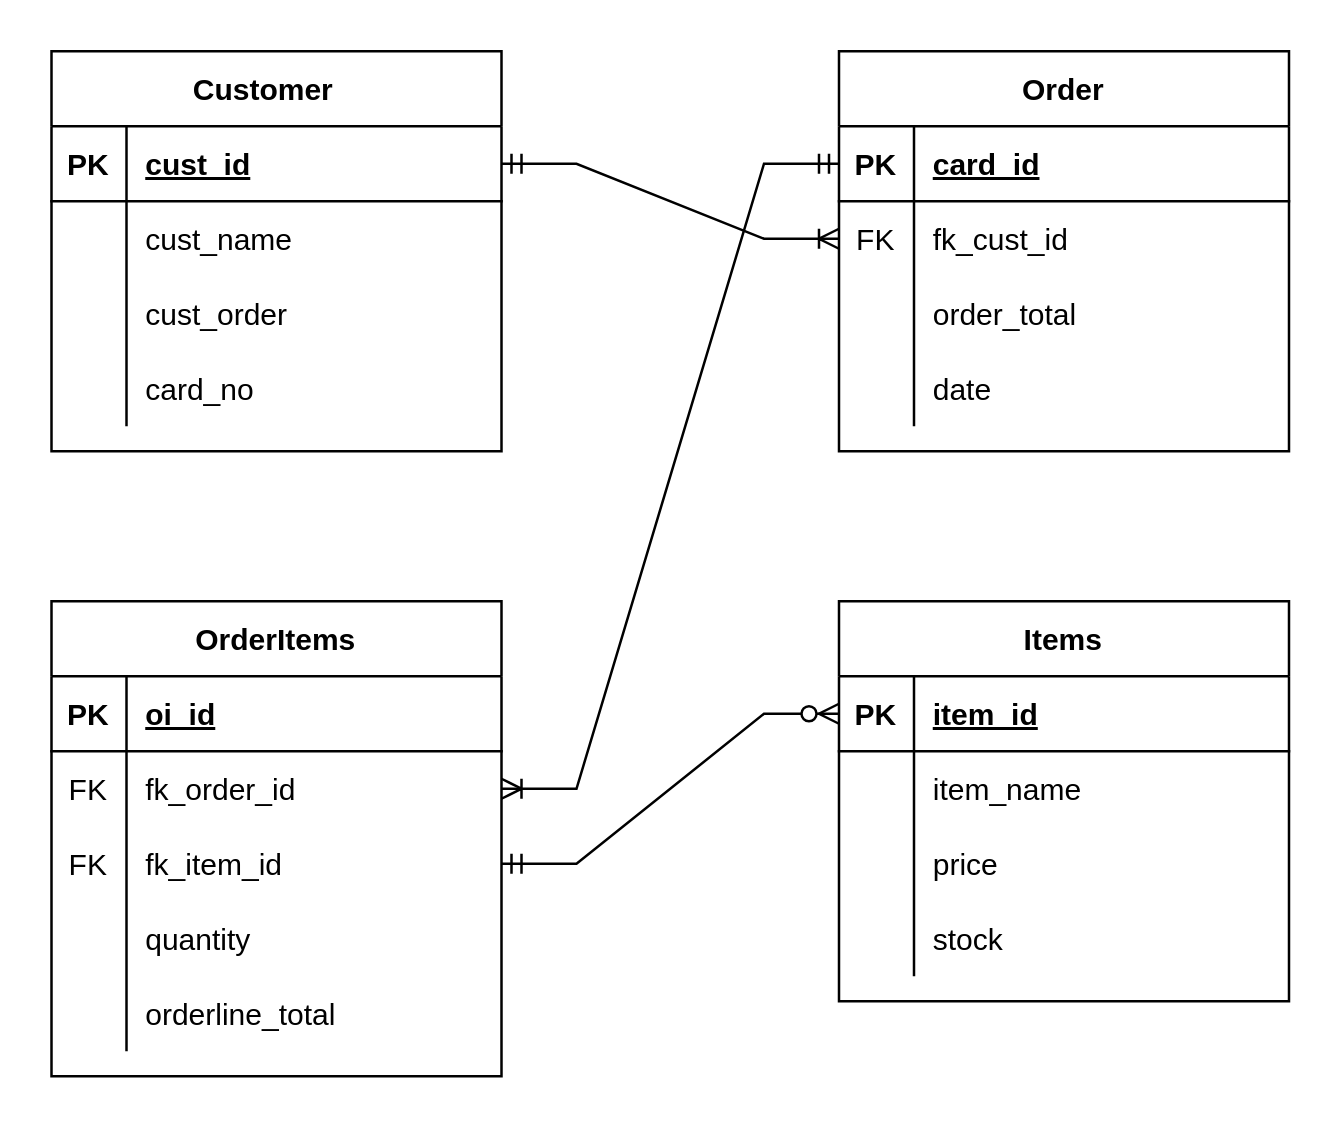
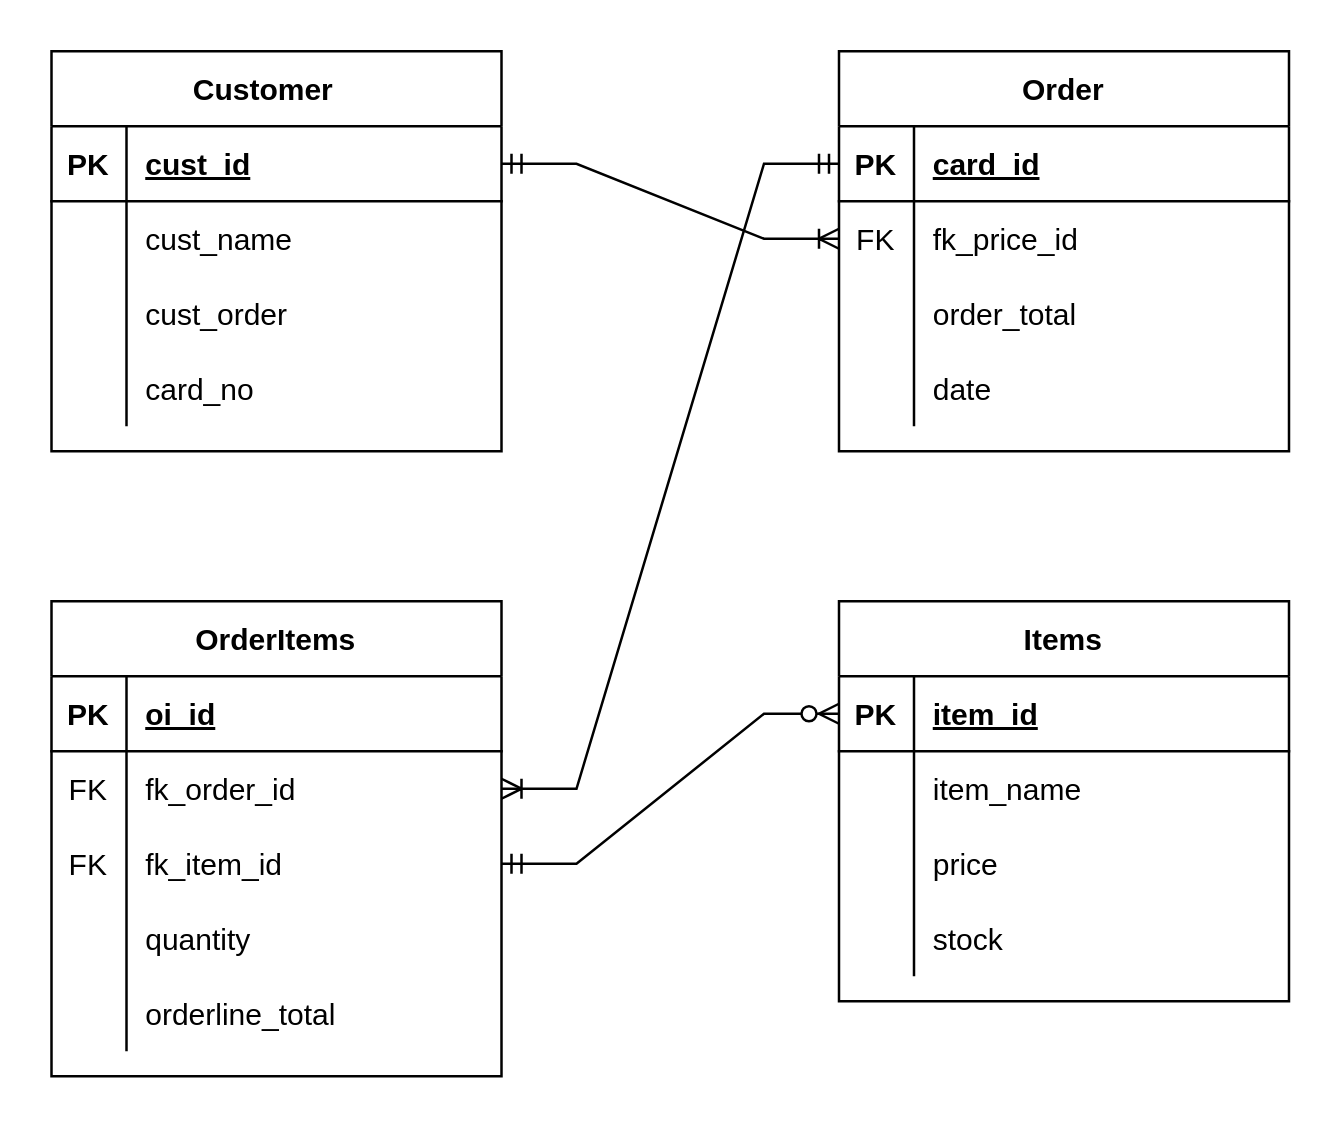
- <mxCell id="50" value="fk_cust_id" style="shape=partialRectangle;connectable=0;fillColor=none;top=0;left=0;bottom=0;right=0;align=left;spacingLeft=6;overflow=hidden;" vertex="1" parent="48"><mxGeometry x="30" width="150" height="30" as="geometry"><mxRectangle width="150" height="30" as="alternateBounds" /></mxGeometry></mxCell>
+ <mxCell id="50" value="fk_price_id" style="shape=partialRectangle;connectable=0;fillColor=none;top=0;left=0;bottom=0;right=0;align=left;spacingLeft=6;overflow=hidden;" vertex="1" parent="48"><mxGeometry x="30" width="150" height="30" as="geometry"><mxRectangle width="150" height="30" as="alternateBounds" /></mxGeometry></mxCell>
